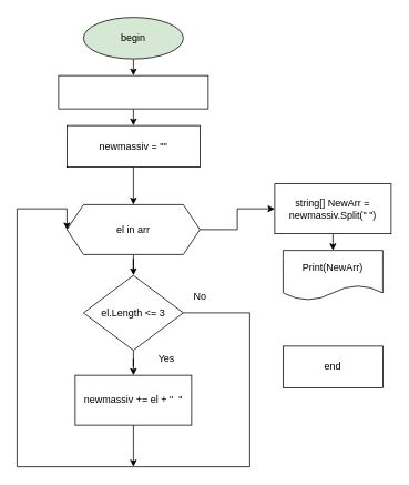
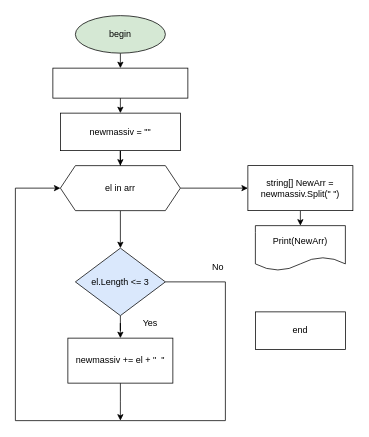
- <mxCell id="8" value="el in arr" style="shape=hexagon;perimeter=hexagonPerimeter2;whiteSpace=wrap;html=1;fixedSize=1;" parent="1" vertex="1"><mxGeometry x="80" y="245" width="160" height="60" as="geometry" /></mxCell>
+ <mxCell id="8" value="el in arr" style="shape=hexagon;perimeter=hexagonPerimeter2;whiteSpace=wrap;html=1;fixedSize=1;" parent="1" vertex="1"><mxGeometry x="80" y="220" width="160" height="60" as="geometry" /></mxCell>
- <mxCell id="20" value="No" style="text;html=1;align=center;verticalAlign=middle;resizable=0;points=[];autosize=1;strokeColor=none;fillColor=none;" parent="1" vertex="1"><mxGeometry x="220" y="340" width="40" height="30" as="geometry" /></mxCell>
+ <mxCell id="20" value="No" style="text;html=1;align=center;verticalAlign=middle;resizable=0;points=[];autosize=1;strokeColor=none;fillColor=none;" parent="1" vertex="1"><mxGeometry x="270" y="340" width="40" height="30" as="geometry" /></mxCell>
- <mxCell id="11" value="el.Length &amp;lt;= 3" style="rhombus;whiteSpace=wrap;html=1;" parent="1" vertex="1"><mxGeometry x="100" y="330" width="120" height="90" as="geometry" /></mxCell>
+ <mxCell id="11" value="el.Length &amp;lt;= 3" style="rhombus;whiteSpace=wrap;html=1;fillColor=#dae8fc;" parent="1" vertex="1"><mxGeometry x="100" y="330" width="120" height="90" as="geometry" /></mxCell>
